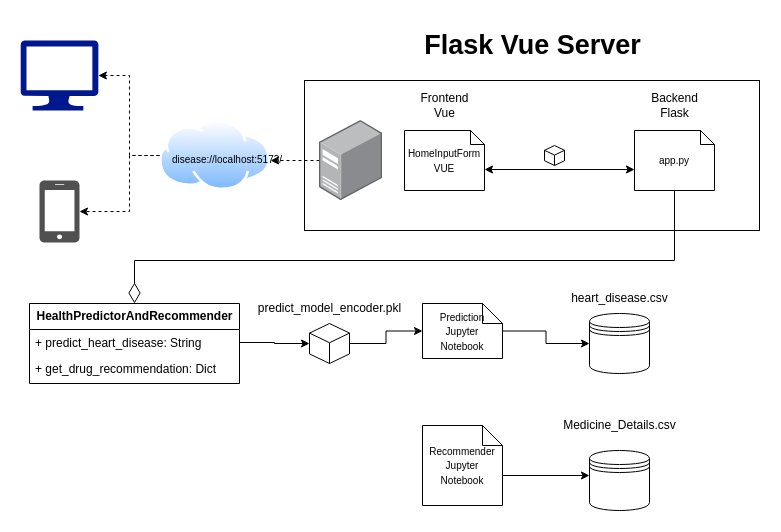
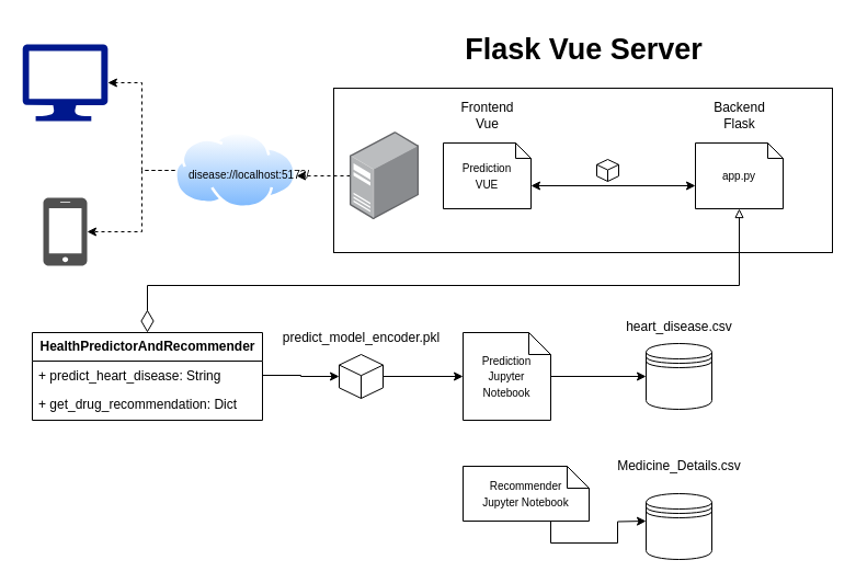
- <mxCell id="21" value="&lt;span style=&quot;font-size: 10px;&quot;&gt;HomeInputForm&lt;/span&gt;&lt;div&gt;&lt;span style=&quot;font-size: 10px;&quot;&gt;VUE&lt;/span&gt;&lt;/div&gt;" style="shape=note;size=14;whiteSpace=wrap;html=1;" vertex="1" parent="1"><mxGeometry x="404" y="130" width="80" height="60" as="geometry" /></mxCell>
+ <mxCell id="21" value="&lt;span style=&quot;font-size: 10px;&quot;&gt;Prediction&lt;/span&gt;&lt;div&gt;&lt;span style=&quot;font-size: 10px;&quot;&gt;VUE&lt;/span&gt;&lt;/div&gt;" style="shape=note;size=14;whiteSpace=wrap;html=1;" vertex="1" parent="1"><mxGeometry x="404" y="130" width="80" height="60" as="geometry" /></mxCell>
- <mxCell id="25" style="edgeStyle=orthogonalEdgeStyle;rounded=0;orthogonalLoop=1;jettySize=auto;html=1;exitX=0.5;exitY=0;exitDx=0;exitDy=0;entryX=0.5;entryY=1;entryDx=0;entryDy=0;entryPerimeter=0;endArrow=none;endFill=0;startArrow=diamondThin;startFill=0;startSize=18;" edge="1" parent="1" source="30" target="22"><mxGeometry relative="1" as="geometry"><mxPoint x="144" y="320" as="sourcePoint" /><Array as="points"><mxPoint x="134" y="260" /><mxPoint x="674" y="260" /></Array></mxGeometry></mxCell>
+ <mxCell id="25" style="edgeStyle=orthogonalEdgeStyle;rounded=0;orthogonalLoop=1;jettySize=auto;html=1;exitX=0.5;exitY=0;exitDx=0;exitDy=0;entryX=0.5;entryY=1;entryDx=0;entryDy=0;entryPerimeter=0;endArrow=block;endFill=0;startArrow=diamondThin;startFill=0;startSize=18;" edge="1" parent="1" source="30" target="22"><mxGeometry relative="1" as="geometry"><mxPoint x="144" y="320" as="sourcePoint" /><Array as="points"><mxPoint x="134" y="260" /><mxPoint x="674" y="260" /></Array></mxGeometry></mxCell>
- <mxCell id="4" value="&lt;span style=&quot;font-size: 10px;&quot;&gt;Prediction&lt;/span&gt;&lt;div&gt;&lt;span style=&quot;font-size: 10px;&quot;&gt;Jupyter Notebook&lt;/span&gt;&lt;/div&gt;" style="shape=note;size=20;whiteSpace=wrap;html=1;" vertex="1" parent="1"><mxGeometry x="422" y="303" width="80" height="55" as="geometry" /></mxCell>
+ <mxCell id="4" value="&lt;span style=&quot;font-size: 10px;&quot;&gt;Prediction&lt;/span&gt;&lt;div&gt;&lt;span style=&quot;font-size: 10px;&quot;&gt;Jupyter Notebook&lt;/span&gt;&lt;/div&gt;" style="shape=note;size=20;whiteSpace=wrap;html=1;" vertex="1" parent="1"><mxGeometry x="422" y="303" width="80" height="80" as="geometry" /></mxCell>
- <mxCell id="6" value="&lt;div&gt;&lt;span style=&quot;font-size: 10px;&quot;&gt;Recommender&lt;/span&gt;&lt;/div&gt;&lt;div&gt;&lt;span style=&quot;font-size: 10px;&quot;&gt;Jupyter Notebook&lt;/span&gt;&lt;/div&gt;" style="shape=note;size=20;whiteSpace=wrap;html=1;" vertex="1" parent="1"><mxGeometry x="422" y="425" width="80" height="80" as="geometry" /></mxCell>
+ <mxCell id="6" value="&lt;div&gt;&lt;span style=&quot;font-size: 10px;&quot;&gt;Recommender&lt;/span&gt;&lt;/div&gt;&lt;div&gt;&lt;span style=&quot;font-size: 10px;&quot;&gt;Jupyter Notebook&lt;/span&gt;&lt;/div&gt;" style="shape=note;size=20;whiteSpace=wrap;html=1;" vertex="1" parent="1"><mxGeometry x="422" y="425" width="115" height="50" as="geometry" /></mxCell>
